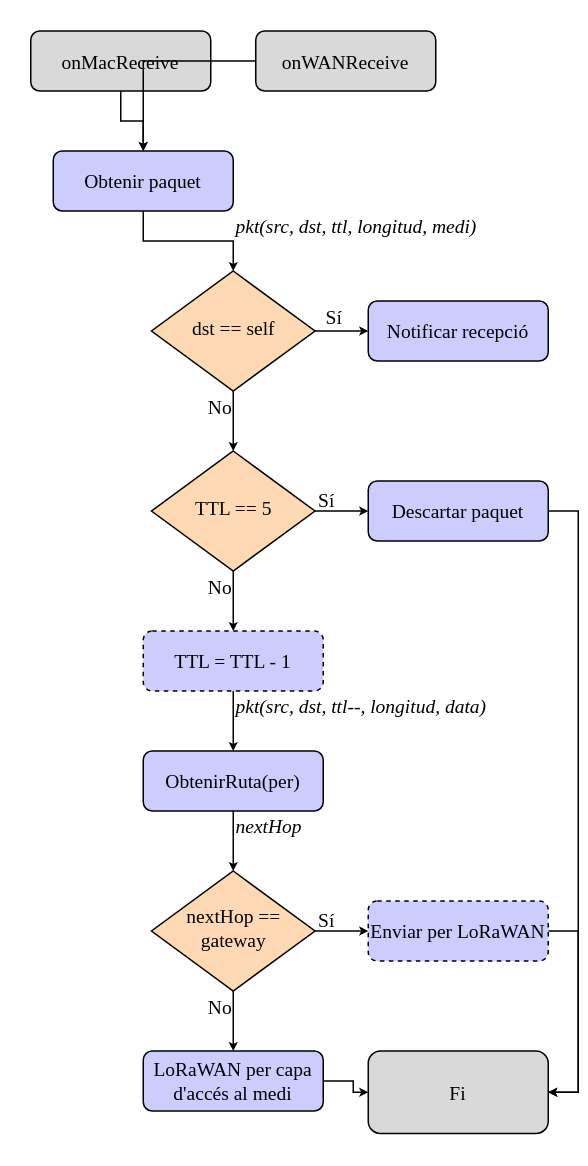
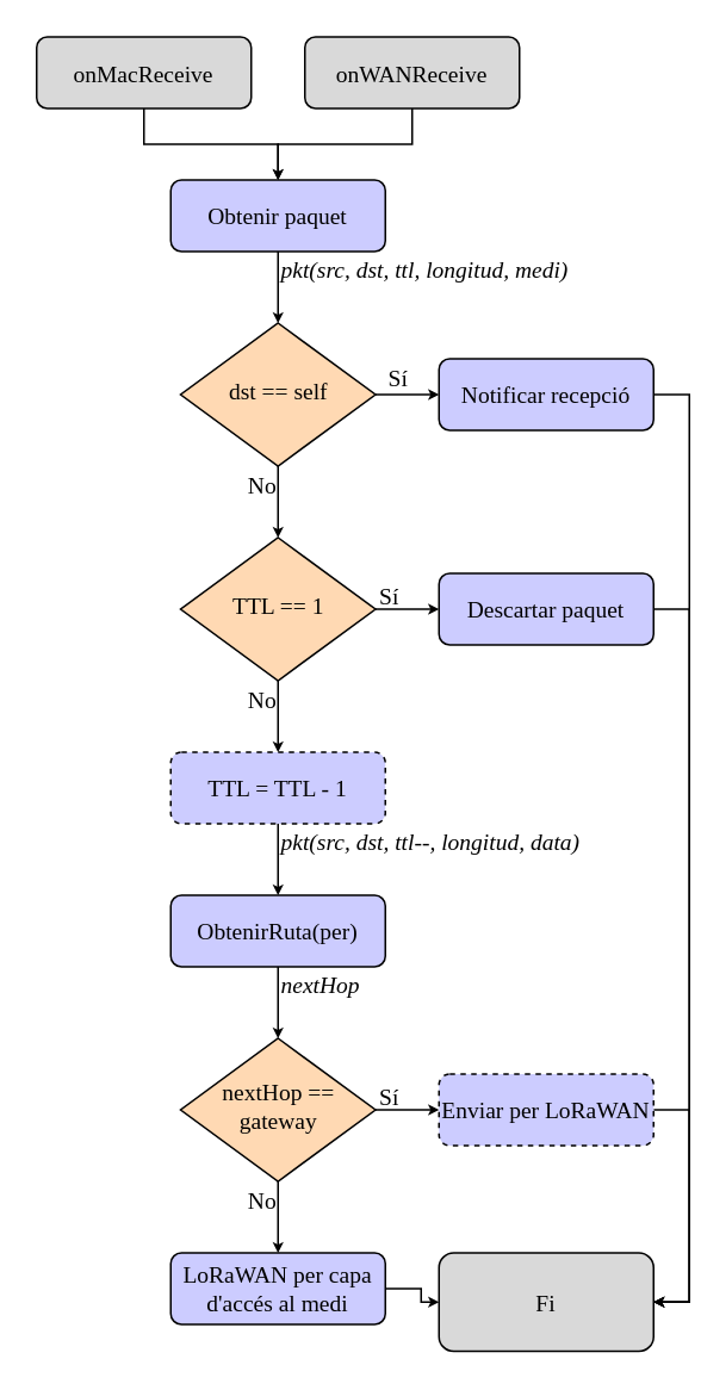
- <mxCell id="3" value="&lt;div&gt;Obtenir paquet&lt;/div&gt;" style="rounded=1;whiteSpace=wrap;html=1;fontSize=13;glass=0;strokeWidth=1;shadow=0;fontFamily=Computer Modern;strokeColor=light-dark(#000000,#EDEDED);fillColor=light-dark(#ccccff, #ededed);" parent="1" vertex="1"><mxGeometry x="35" y="100" width="120" height="40" as="geometry" /></mxCell>
+ <mxCell id="3" value="&lt;div&gt;Obtenir paquet&lt;/div&gt;" style="rounded=1;whiteSpace=wrap;html=1;fontSize=13;glass=0;strokeWidth=1;shadow=0;fontFamily=Computer Modern;strokeColor=light-dark(#000000,#EDEDED);fillColor=light-dark(#ccccff, #ededed);" parent="1" vertex="1"><mxGeometry x="95" y="100" width="120" height="40" as="geometry" /></mxCell>
+ <mxCell id="14" style="edgeStyle=orthogonalEdgeStyle;rounded=0;orthogonalLoop=1;jettySize=auto;html=1;entryX=1;entryY=0.5;entryDx=0;entryDy=0;exitX=1;exitY=0.5;exitDx=0;exitDy=0;endSize=3;" edge="1" parent="1" source="15" target="39"><mxGeometry relative="1" as="geometry"><mxPoint x="420" y="460" as="targetPoint" /></mxGeometry></mxCell>
- <mxCell id="20" value="TTL == 5" style="rhombus;whiteSpace=wrap;html=1;shadow=0;fontFamily=Computer Modern;fontSize=13;align=center;strokeWidth=1;spacing=6;spacingTop=-4;fillColor=light-dark(#ffd9b3, #36210a);strokeColor=#000000;" parent="1" vertex="1"><mxGeometry x="100.5" y="300" width="109" height="80" as="geometry" /></mxCell>
+ <mxCell id="20" value="TTL == 1" style="rhombus;whiteSpace=wrap;html=1;shadow=0;fontFamily=Computer Modern;fontSize=13;align=center;strokeWidth=1;spacing=6;spacingTop=-4;fillColor=light-dark(#ffd9b3, #36210a);strokeColor=#000000;" parent="1" vertex="1"><mxGeometry x="100.5" y="300" width="109" height="80" as="geometry" /></mxCell>
